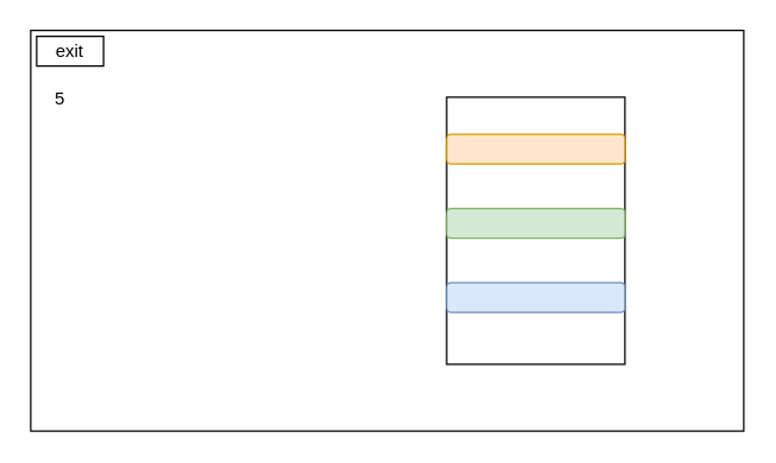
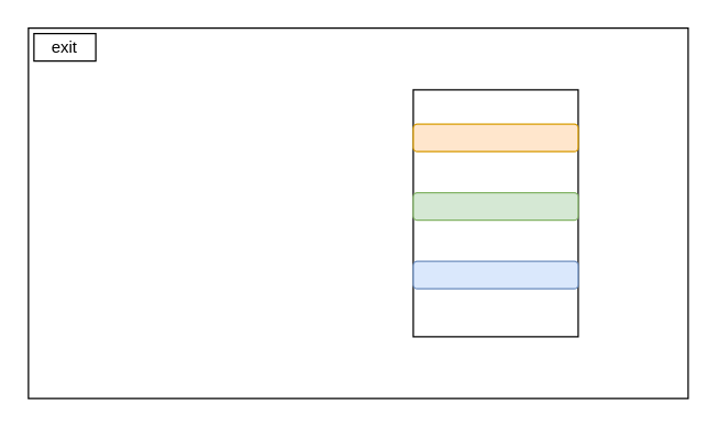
- <mxCell id="4" value="5" style="text;html=1;strokeColor=none;fillColor=none;align=center;verticalAlign=middle;whiteSpace=wrap;rounded=0;" vertex="1" parent="1"><mxGeometry y="56" width="40" height="20" as="geometry" x="20" /></mxCell>
